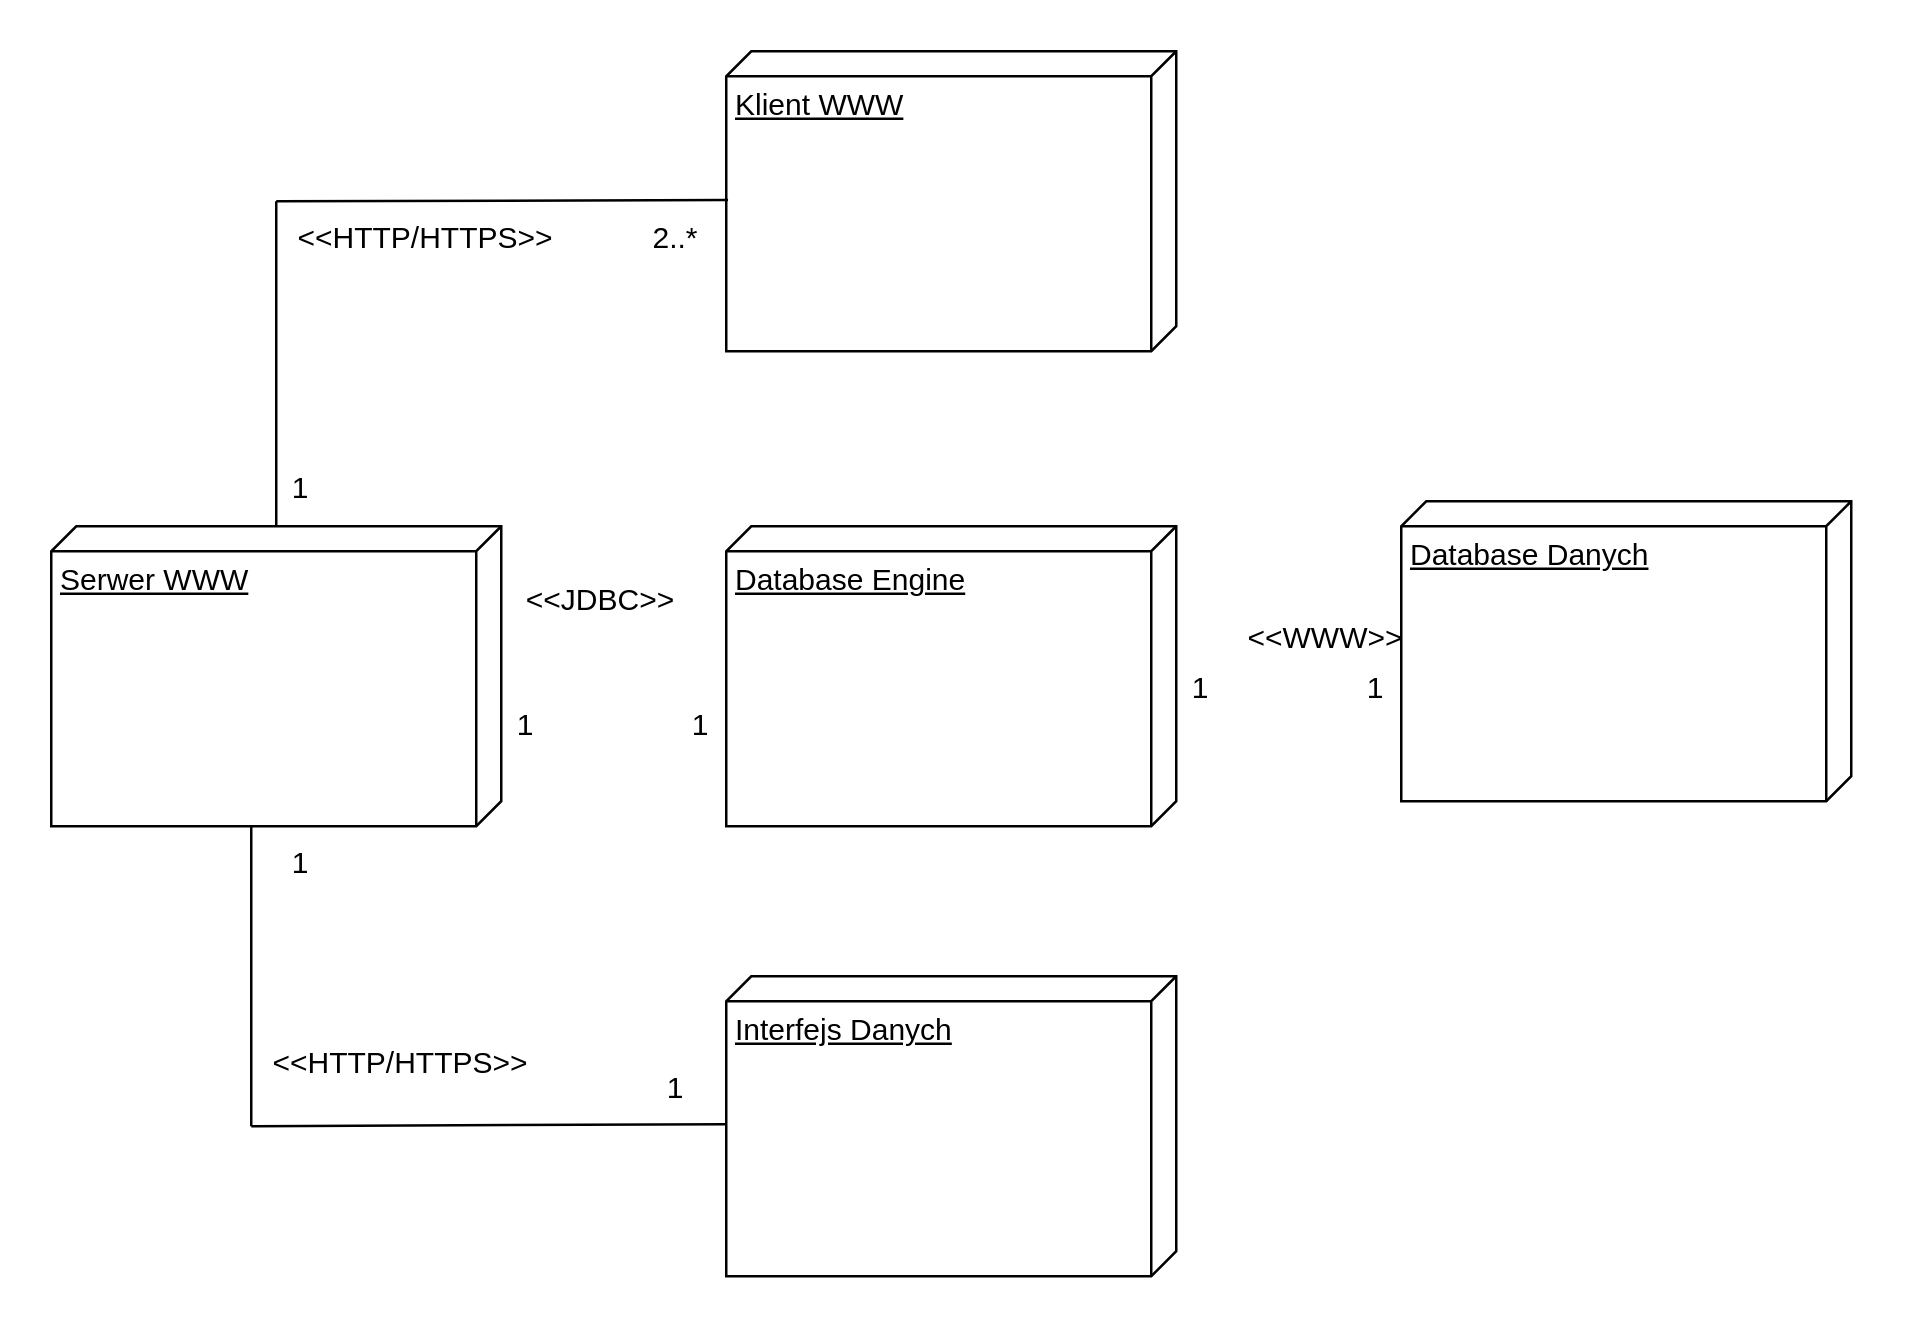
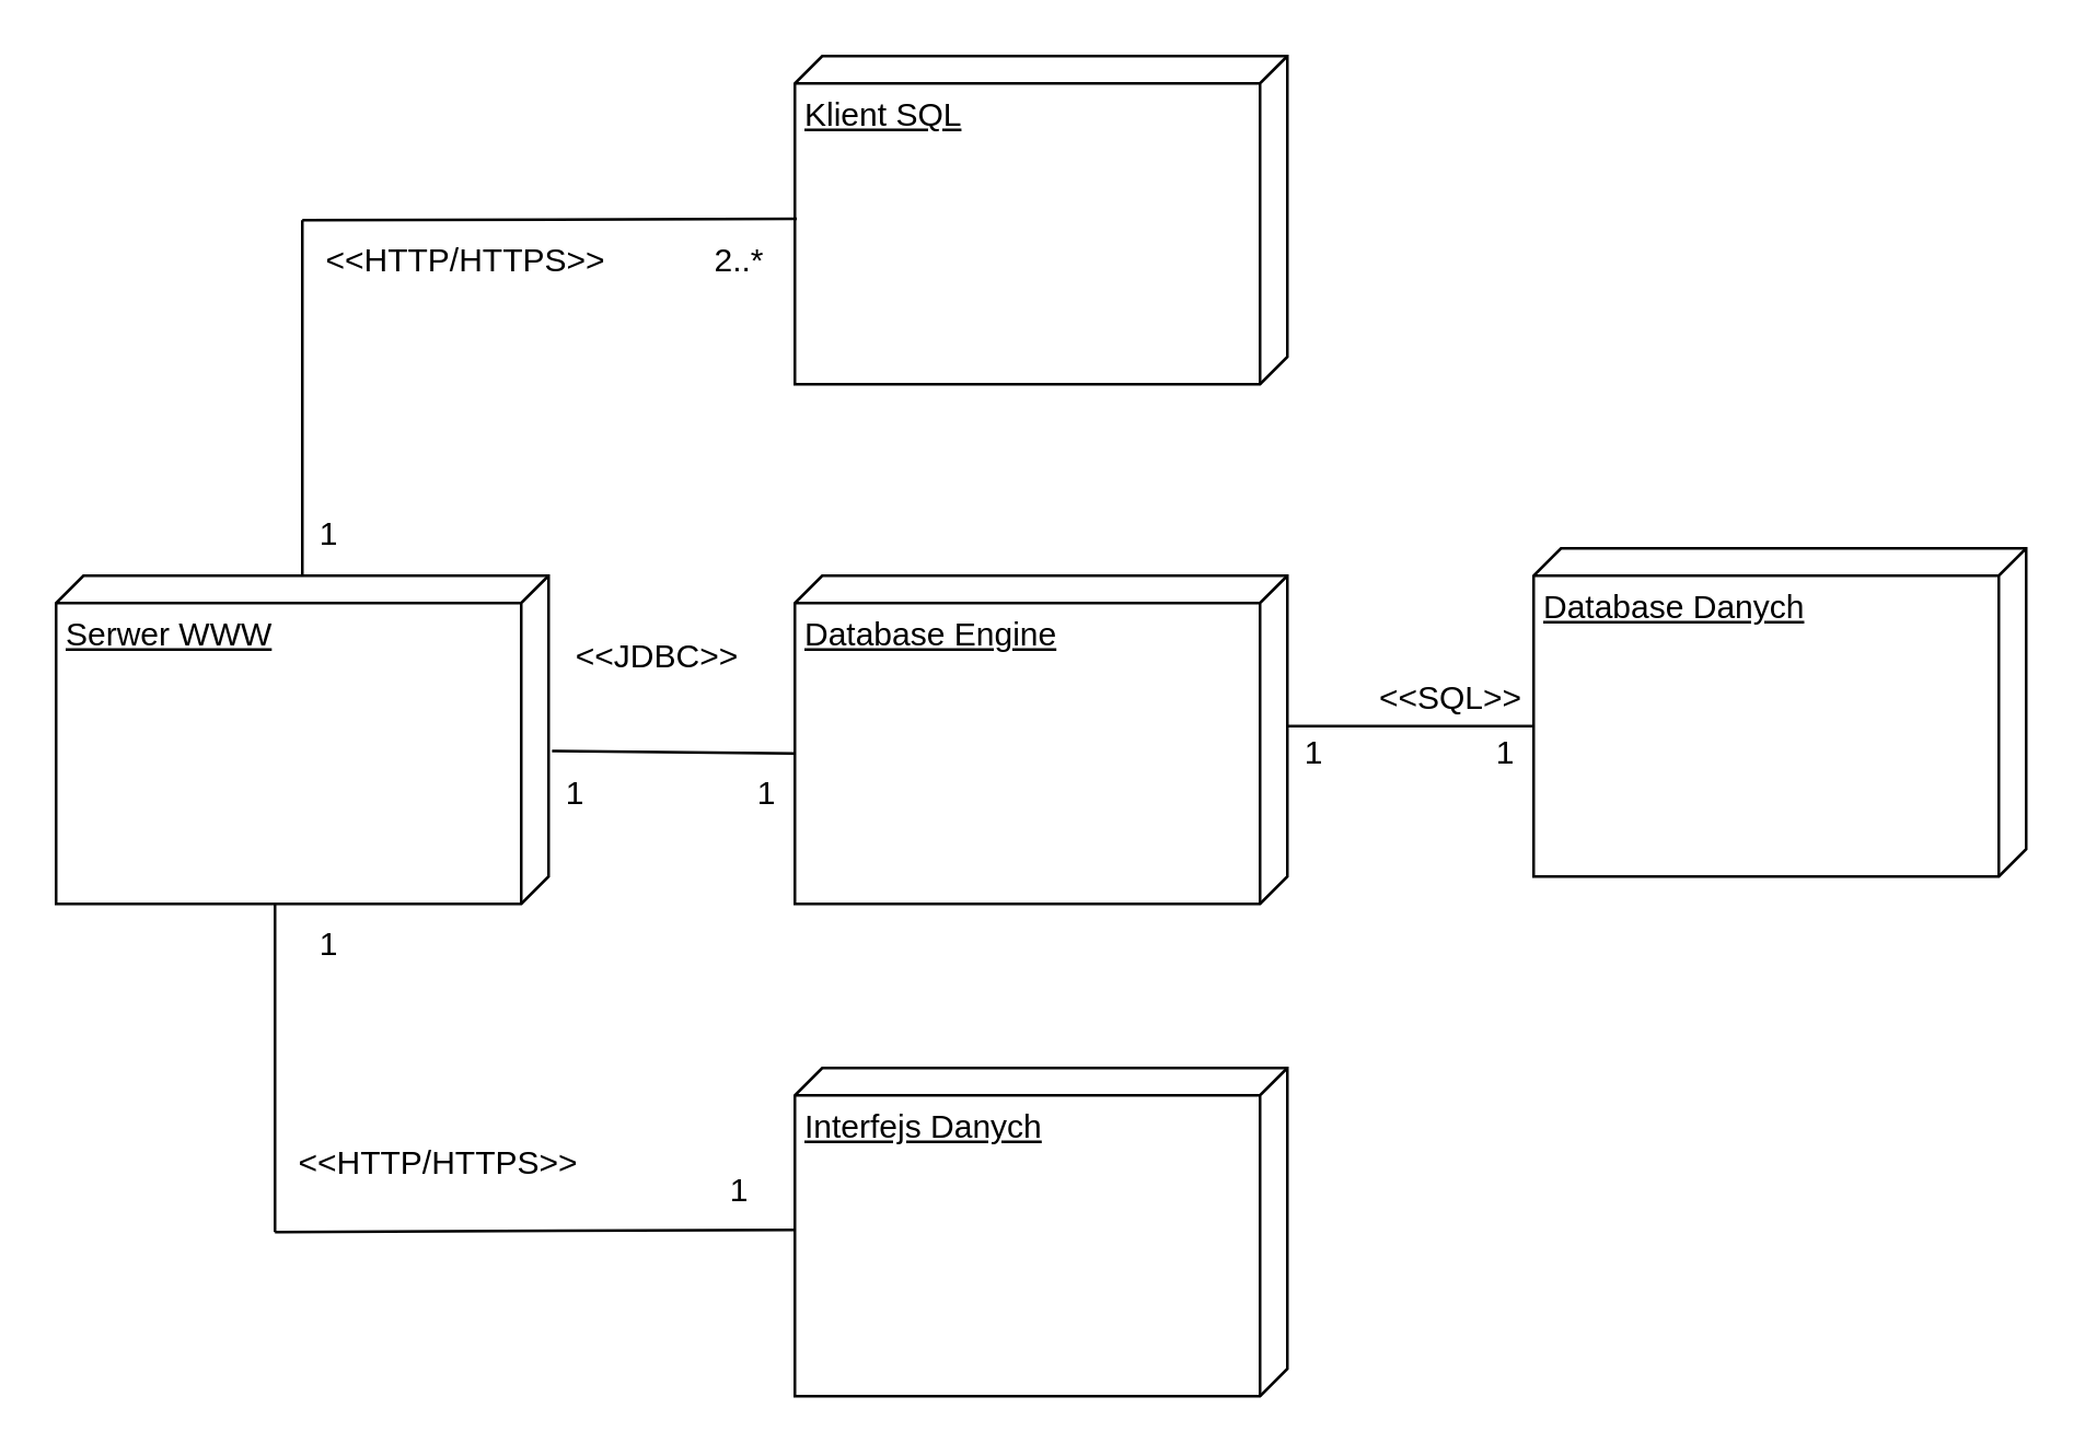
- <mxCell id="2" value="Klient WWW" style="verticalAlign=top;align=left;spacingTop=8;spacingLeft=2;spacingRight=12;shape=cube;size=10;direction=south;fontStyle=4;html=1;whiteSpace=wrap;" vertex="1" parent="1"><mxGeometry x="290" y="20" width="180" height="120" as="geometry" /></mxCell>
+ <mxCell id="2" value="Klient SQL" style="verticalAlign=top;align=left;spacingTop=8;spacingLeft=2;spacingRight=12;shape=cube;size=10;direction=south;fontStyle=4;html=1;whiteSpace=wrap;" vertex="1" parent="1"><mxGeometry x="290" y="20" width="180" height="120" as="geometry" /></mxCell>
- <mxCell id="16" value="&amp;lt;&amp;lt;WWW&amp;gt;&amp;gt;" style="text;html=1;align=center;verticalAlign=middle;whiteSpace=wrap;rounded=0;" vertex="1" parent="1"><mxGeometry x="500" y="240" width="60" height="30" as="geometry" /></mxCell>
+ <mxCell id="16" value="&amp;lt;&amp;lt;SQL&amp;gt;&amp;gt;" style="text;html=1;align=center;verticalAlign=middle;whiteSpace=wrap;rounded=0;" vertex="1" parent="1"><mxGeometry x="500" y="240" width="60" height="30" as="geometry" /></mxCell>
+ <mxCell id="13" value="" style="endArrow=none;html=1;rounded=0;exitX=0;exitY=0;exitDx=55.0;exitDy=0;exitPerimeter=0;entryX=0;entryY=0;entryDx=65;entryDy=180;entryPerimeter=0;" edge="1" parent="1" source="4" target="5"><mxGeometry width="50" height="50" relative="1" as="geometry"><mxPoint x="560" y="420" as="sourcePoint" /><mxPoint x="610" y="370" as="targetPoint" /></mxGeometry></mxCell>
+ <mxCell id="10" value="" style="endArrow=none;html=1;rounded=0;entryX=0;entryY=0;entryDx=65;entryDy=180;entryPerimeter=0;exitX=0.534;exitY=-0.007;exitDx=0;exitDy=0;exitPerimeter=0;" edge="1" parent="1" source="3" target="4"><mxGeometry width="50" height="50" relative="1" as="geometry"><mxPoint x="210" y="460" as="sourcePoint" /><mxPoint x="260" y="410" as="targetPoint" /></mxGeometry></mxCell>
